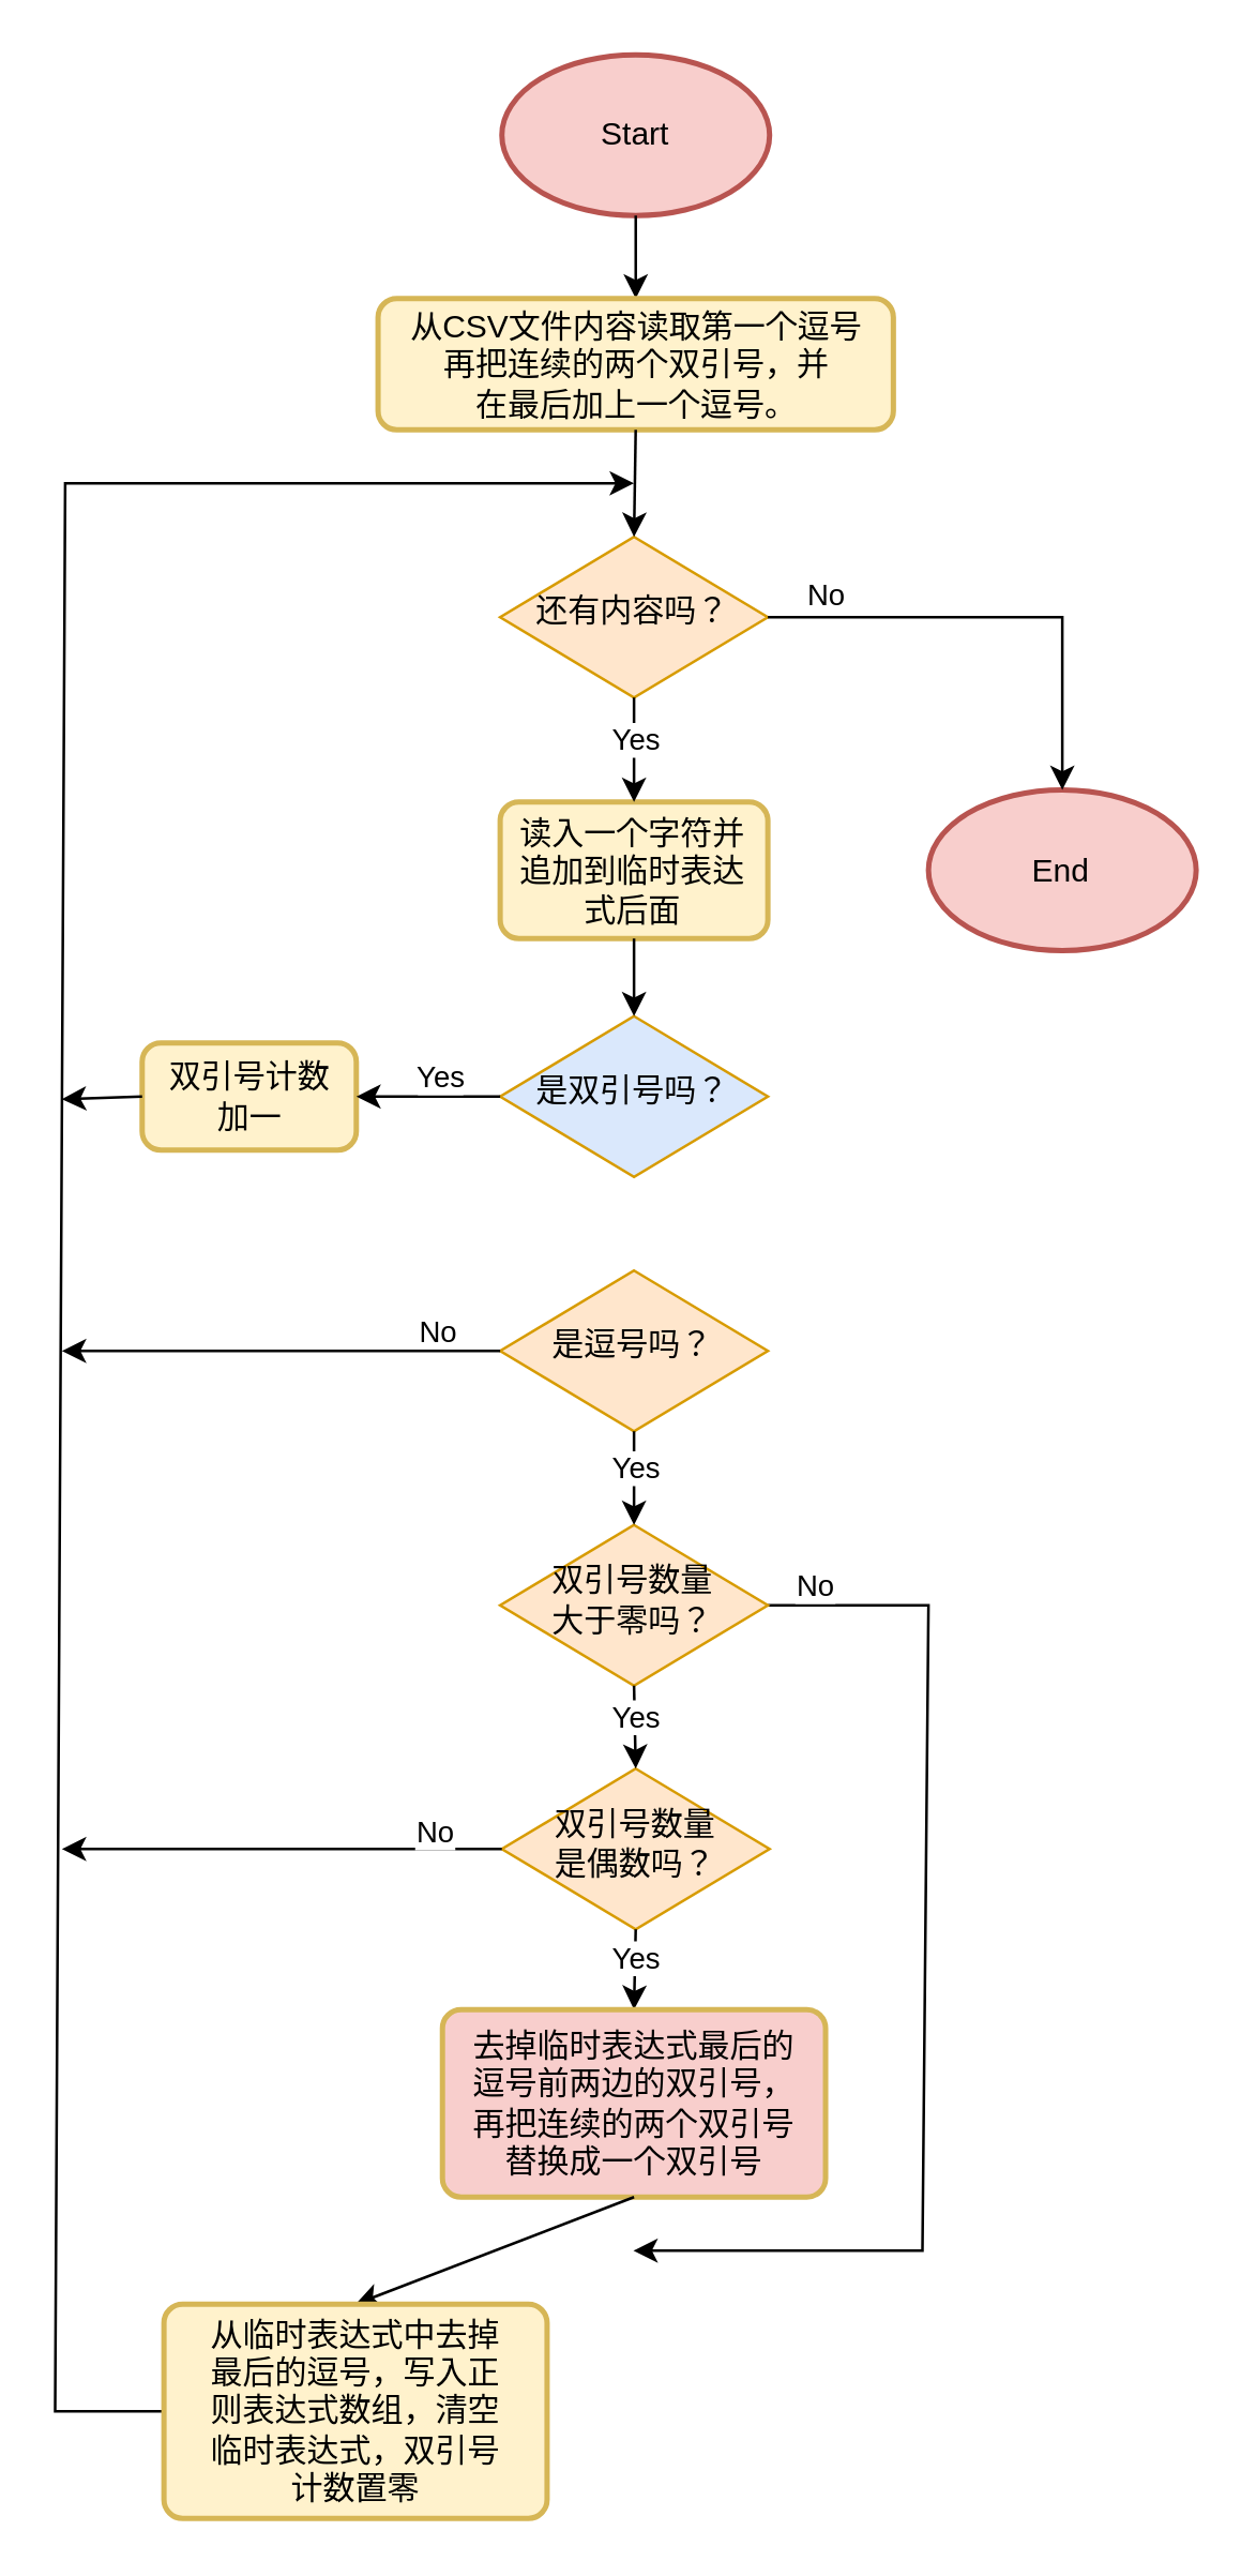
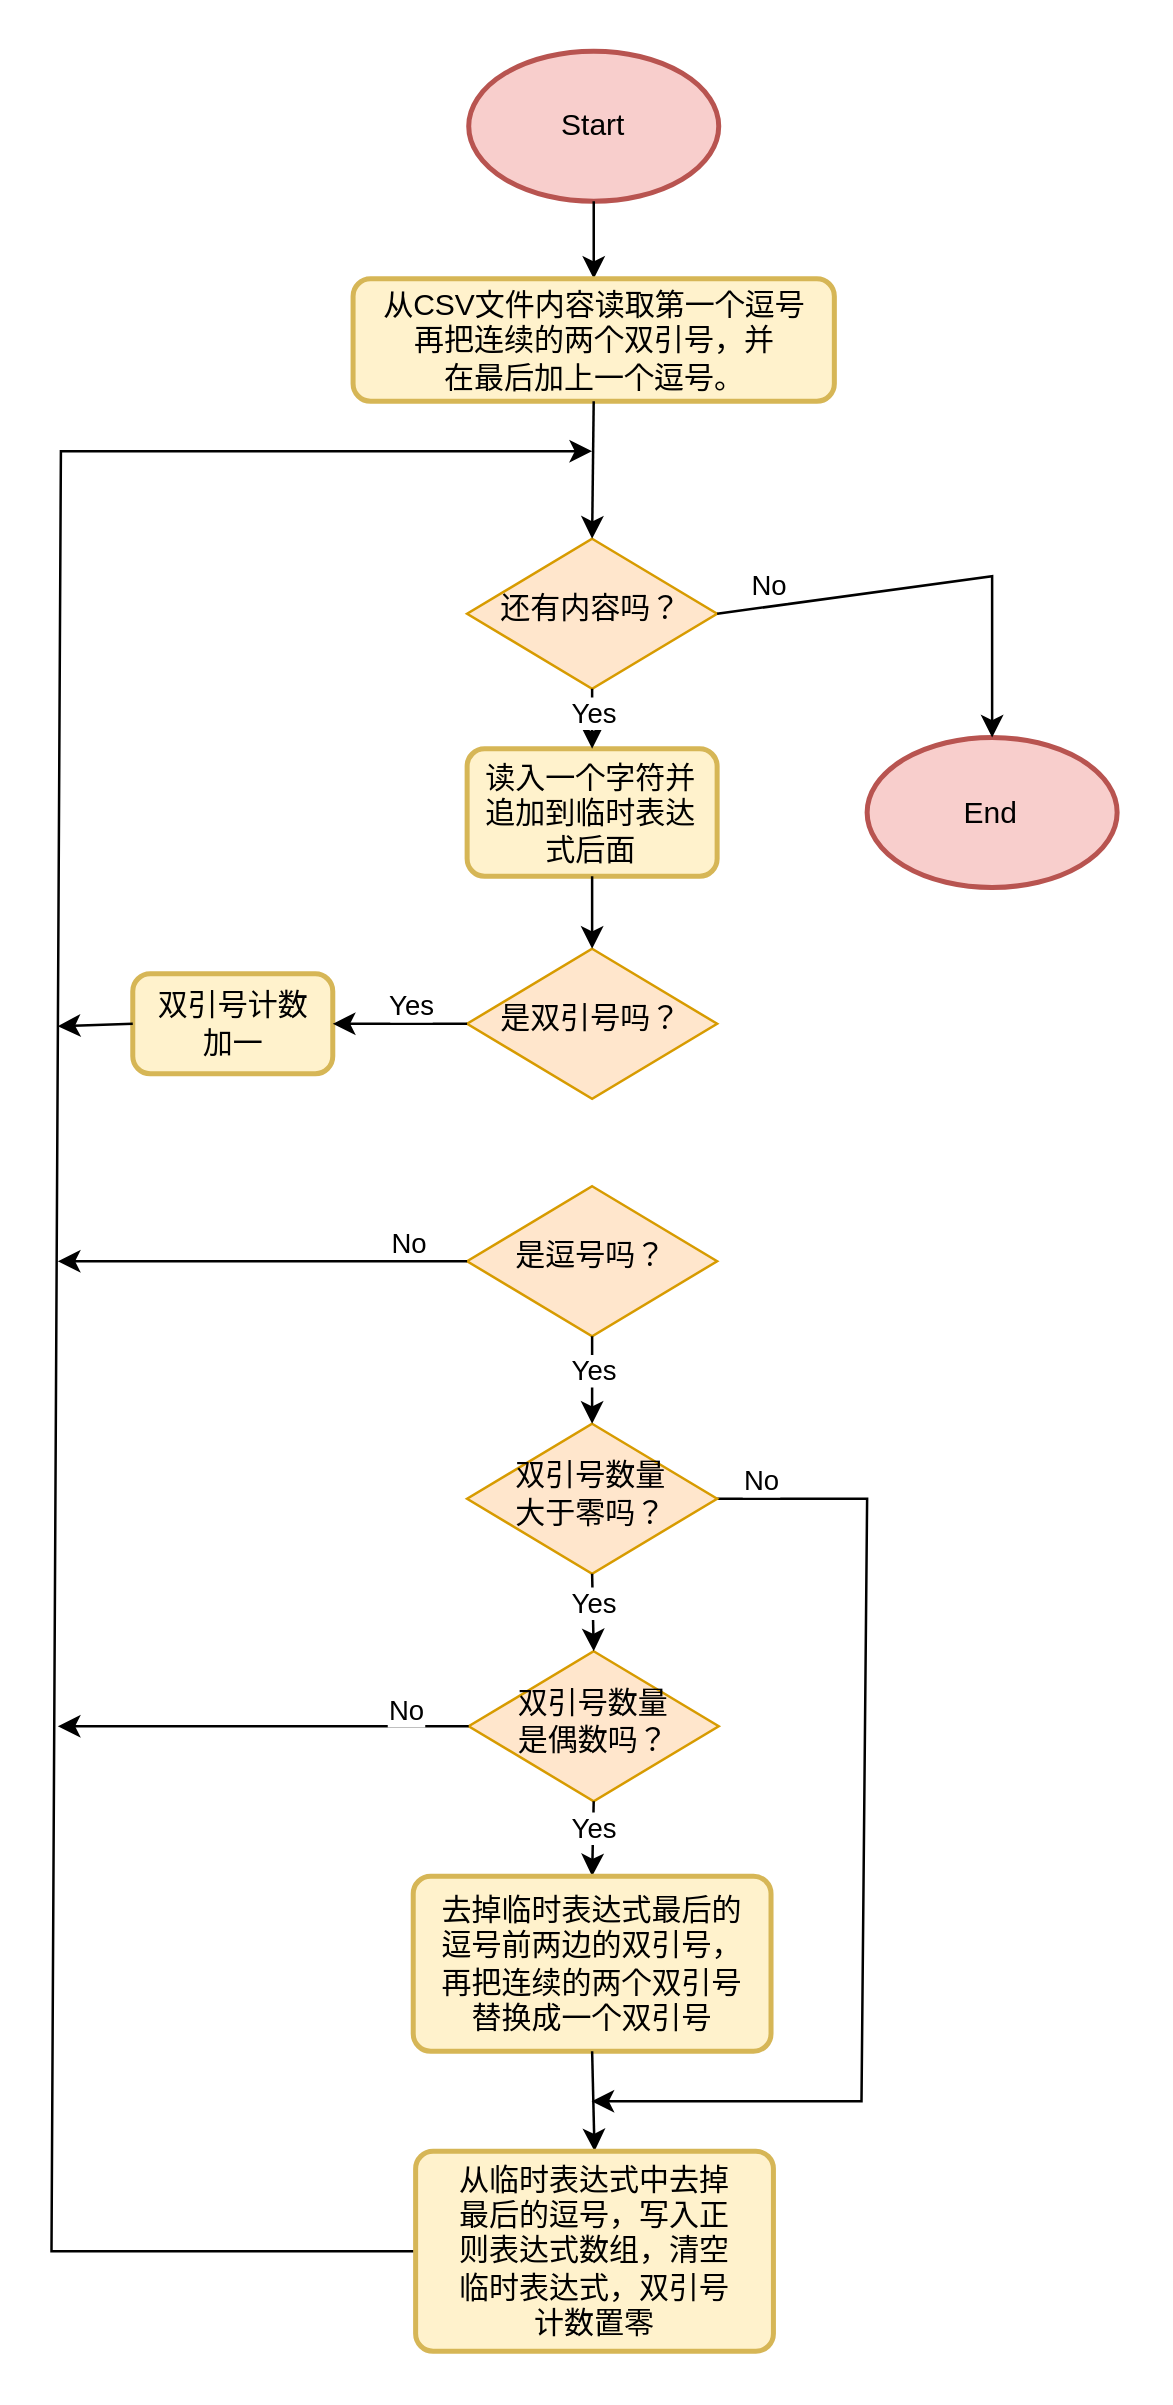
- <mxCell id="15" value="还有内容吗？" style="rhombus;whiteSpace=wrap;html=1;shadow=0;fontFamily=Helvetica;fontSize=12;align=center;strokeWidth=1;spacing=6;spacingTop=-4;fillColor=#ffe6cc;strokeColor=#d79b00;" parent="1" vertex="1"><mxGeometry x="186.25" y="200" width="100" height="60" as="geometry" /></mxCell>
+ <mxCell id="15" value="还有内容吗？" style="rhombus;whiteSpace=wrap;html=1;shadow=0;fontFamily=Helvetica;fontSize=12;align=center;strokeWidth=1;spacing=6;spacingTop=-4;fillColor=#ffe6cc;strokeColor=#d79b00;" parent="1" vertex="1"><mxGeometry x="186.25" y="215" width="100" height="60" as="geometry" /></mxCell>
- <mxCell id="2" value="是双引号吗？" style="rhombus;whiteSpace=wrap;html=1;shadow=0;fontFamily=Helvetica;fontSize=12;align=center;strokeWidth=1;spacing=6;spacingTop=-4;fillColor=#dae8fc;strokeColor=#d79b00;" parent="1" vertex="1"><mxGeometry x="186.25" y="379" width="100" height="60" as="geometry" /></mxCell>
+ <mxCell id="2" value="是双引号吗？" style="rhombus;whiteSpace=wrap;html=1;shadow=0;fontFamily=Helvetica;fontSize=12;align=center;strokeWidth=1;spacing=6;spacingTop=-4;fillColor=#ffe6cc;strokeColor=#d79b00;" parent="1" vertex="1"><mxGeometry x="186.25" y="379" width="100" height="60" as="geometry" /></mxCell>
- <mxCell id="10" value="去掉临时表达式最后的&lt;br&gt;逗号前两边的双引号，&lt;br&gt;再把连续的两个双引号&lt;br&gt;替换成一个双引号" style="rounded=1;whiteSpace=wrap;html=1;absoluteArcSize=1;arcSize=14;strokeWidth=2;fillColor=#f8cecc;strokeColor=#d6b656;" parent="1" vertex="1"><mxGeometry x="164.69" y="750" width="143.12" height="70" as="geometry" /></mxCell>
+ <mxCell id="10" value="去掉临时表达式最后的&lt;br&gt;逗号前两边的双引号，&lt;br&gt;再把连续的两个双引号&lt;br&gt;替换成一个双引号" style="rounded=1;whiteSpace=wrap;html=1;absoluteArcSize=1;arcSize=14;strokeWidth=2;fillColor=#fff2cc;strokeColor=#d6b656;" parent="1" vertex="1"><mxGeometry x="164.69" y="750" width="143.12" height="70" as="geometry" /></mxCell>
- <mxCell id="31" value="从临时表达式中去掉&lt;br&gt;最后的逗号，写入正&lt;br&gt;则表达式数组，清空&lt;br&gt;临时表达式，双引号&lt;br&gt;计数置零" style="rounded=1;whiteSpace=wrap;html=1;absoluteArcSize=1;arcSize=14;strokeWidth=2;fillColor=#fff2cc;strokeColor=#d6b656;" parent="1" vertex="1"><mxGeometry x="60.65" y="860" width="143.12" height="80" as="geometry" /></mxCell>
+ <mxCell id="31" value="从临时表达式中去掉&lt;br&gt;最后的逗号，写入正&lt;br&gt;则表达式数组，清空&lt;br&gt;临时表达式，双引号&lt;br&gt;计数置零" style="rounded=1;whiteSpace=wrap;html=1;absoluteArcSize=1;arcSize=14;strokeWidth=2;fillColor=#fff2cc;strokeColor=#d6b656;" parent="1" vertex="1"><mxGeometry x="165.65" y="860" width="143.12" height="80" as="geometry" /></mxCell>
